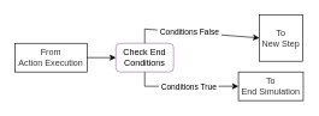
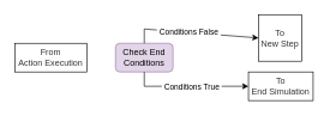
- <mxCell id="10" value="" style="endArrow=classic;html=1;rounded=0;exitX=1;exitY=0.5;exitDx=0;exitDy=0;entryX=0;entryY=0.5;entryDx=0;entryDy=0;" edge="1" parent="1" source="3" target="2"><mxGeometry width="50" height="50" relative="1" as="geometry"><mxPoint x="240" y="180" as="sourcePoint" /><mxPoint x="290" y="130" as="targetPoint" /></mxGeometry></mxCell>
- <mxCell id="2" value="Check End Conditions" style="rounded=1;whiteSpace=wrap;html=1;fillColor=#ffffff;strokeColor=#9673a6;" vertex="1" parent="1"><mxGeometry x="160" y="60" width="80" height="40" as="geometry" /></mxCell>
+ <mxCell id="2" value="Check End Conditions" style="rounded=1;whiteSpace=wrap;html=1;fillColor=#e1d5e7;strokeColor=#9673a6;" vertex="1" parent="1"><mxGeometry x="160" y="60" width="80" height="40" as="geometry" /></mxCell>
- <mxCell id="5" value="To&lt;br&gt;End Simulation" style="text;html=1;strokeColor=#000000;fillColor=#FFFFFF;align=center;verticalAlign=middle;whiteSpace=wrap;rounded=0;fontColor=#333333;" vertex="1" parent="1"><mxGeometry x="330" y="100" width="90" height="40" as="geometry" /></mxCell>
+ <mxCell id="5" value="To&lt;br&gt;End Simulation" style="text;html=1;strokeColor=#000000;fillColor=#FFFFFF;align=center;verticalAlign=middle;whiteSpace=wrap;rounded=0;fontColor=#333333;" vertex="1" parent="1"><mxGeometry x="345" y="100" width="90" height="40" as="geometry" /></mxCell>
